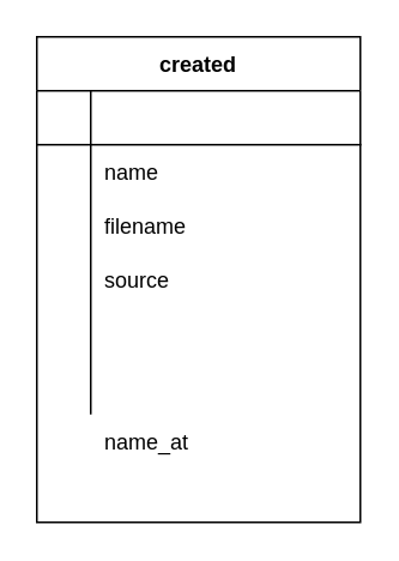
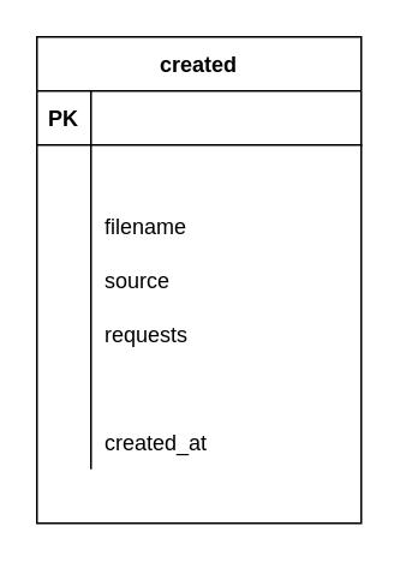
+ <mxCell id="4" value="PK" style="shape=partialRectangle;connectable=0;fillColor=none;top=0;left=0;bottom=0;right=0;fontStyle=1;overflow=hidden;" parent="3" vertex="1"><mxGeometry width="30" height="30" as="geometry" /></mxCell>
- <mxCell id="7" value="name" style="shape=partialRectangle;connectable=0;fillColor=none;top=0;left=0;bottom=0;right=0;align=left;spacingLeft=6;overflow=hidden;" parent="5" vertex="1"><mxGeometry x="30" width="150" height="30" as="geometry" /></mxCell>
+ <mxCell id="16" value="requests" style="shape=partialRectangle;connectable=0;fillColor=none;top=0;left=0;bottom=0;right=0;align=left;spacingLeft=6;overflow=hidden;" parent="14" vertex="1"><mxGeometry x="30" width="150" height="30" as="geometry" /></mxCell>
- <mxCell id="21" value="name_at" style="shape=partialRectangle;connectable=0;fillColor=none;top=0;left=0;bottom=0;right=0;align=left;spacingLeft=6;overflow=hidden;" parent="19" vertex="1"><mxGeometry x="30" width="150" height="30" as="geometry" /></mxCell>
+ <mxCell id="21" value="created_at" style="shape=partialRectangle;connectable=0;fillColor=none;top=0;left=0;bottom=0;right=0;align=left;spacingLeft=6;overflow=hidden;" parent="19" vertex="1"><mxGeometry x="30" width="150" height="30" as="geometry" /></mxCell>
